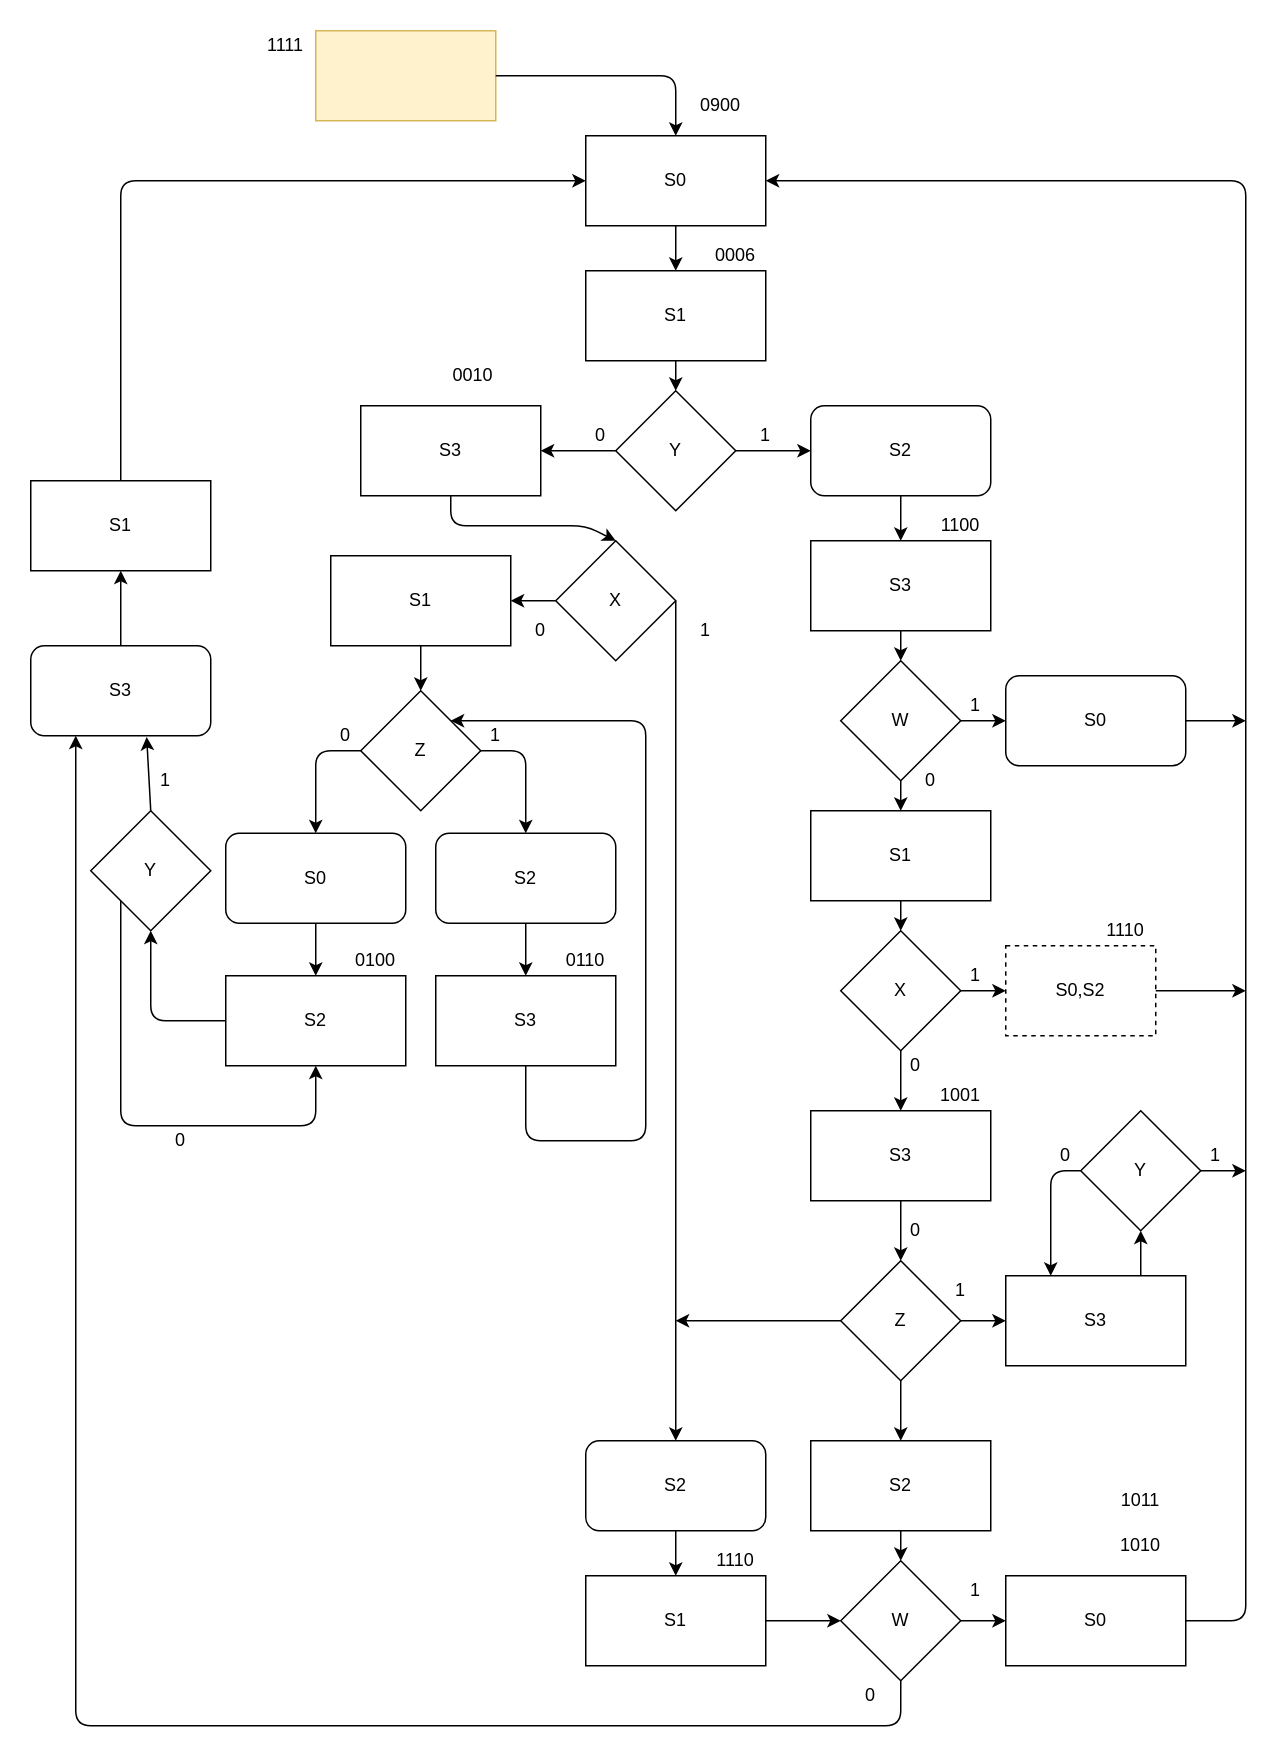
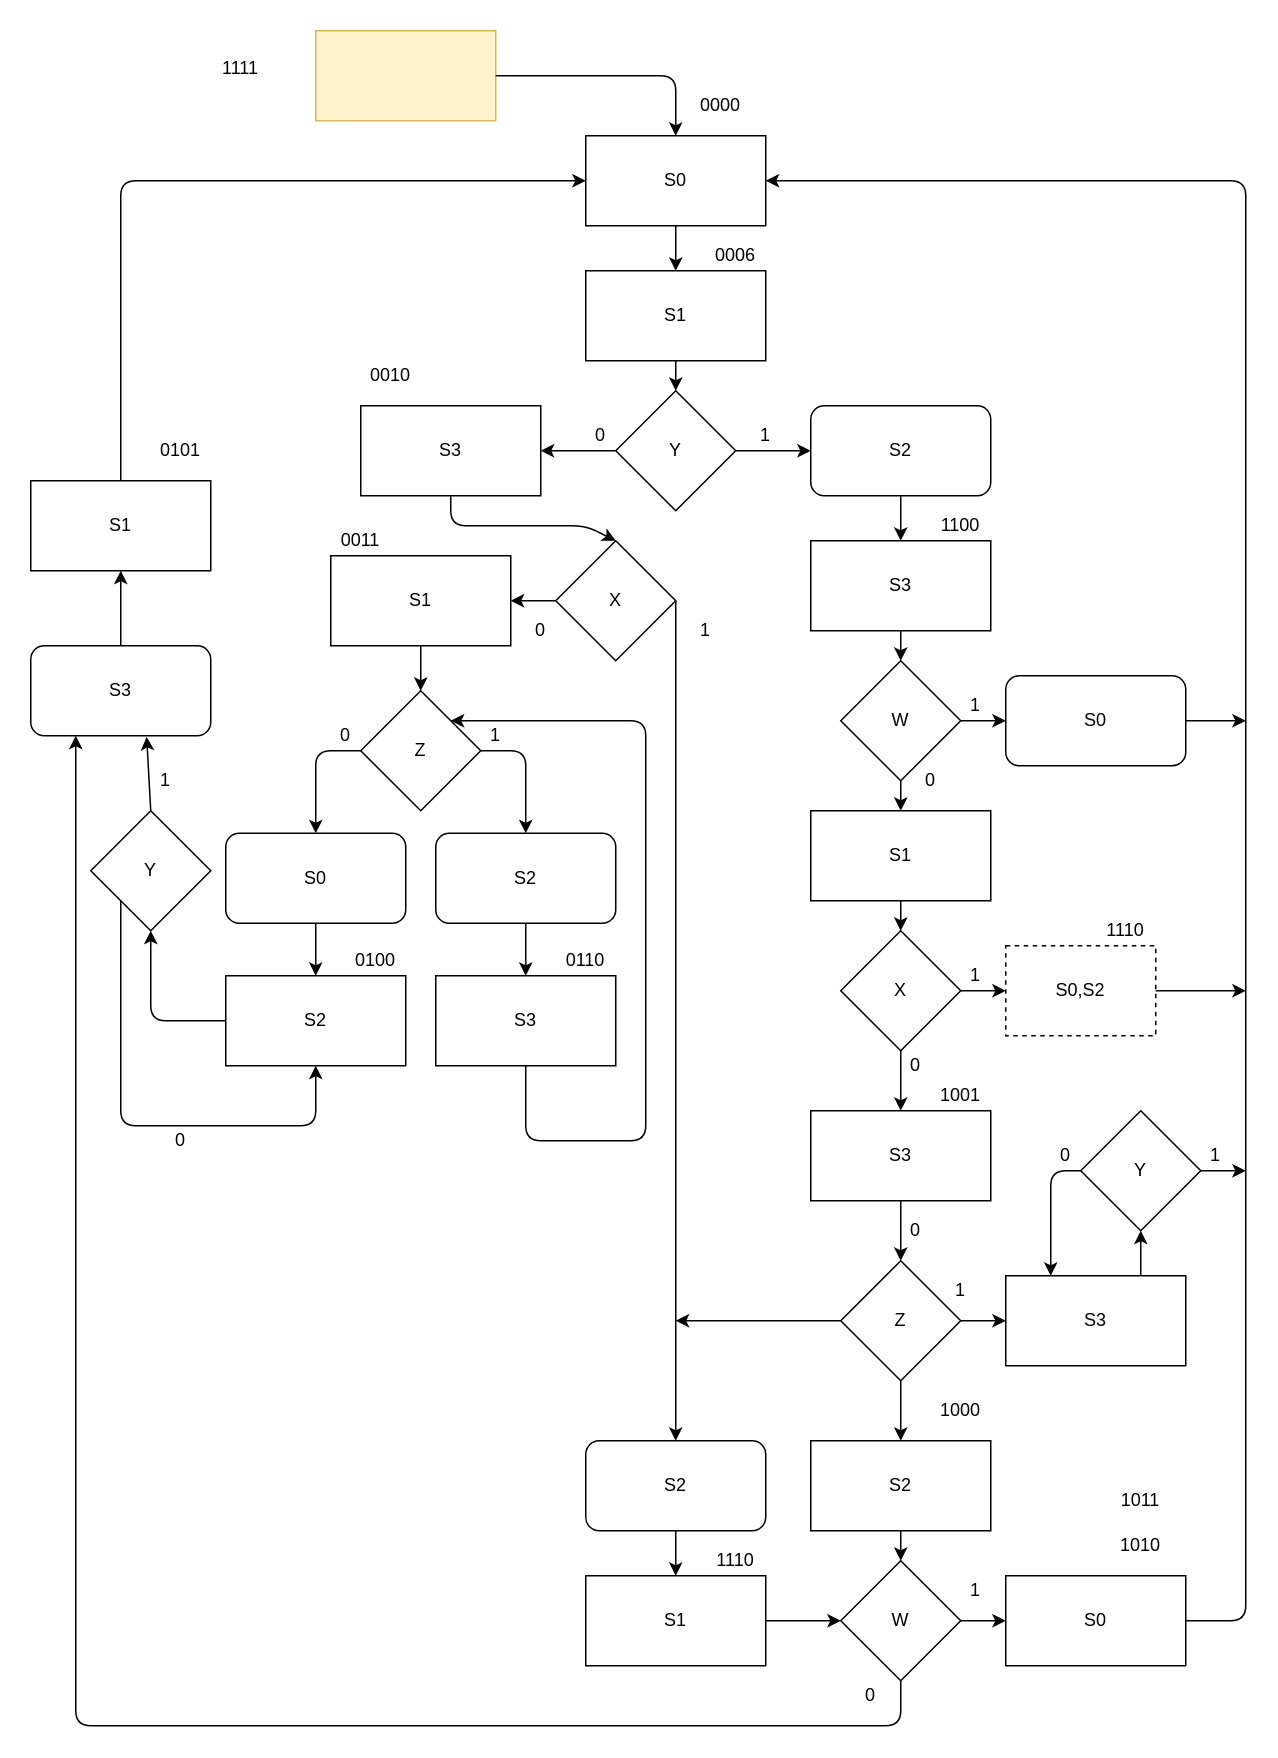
- <mxCell id="74" value="1111" style="text;html=1;strokeColor=none;fillColor=none;align=center;verticalAlign=middle;whiteSpace=wrap;rounded=0;" vertex="1" parent="1"><mxGeometry x="170" y="20" width="40" height="20" as="geometry" /></mxCell>
+ <mxCell id="74" value="1111" style="text;html=1;strokeColor=none;fillColor=none;align=center;verticalAlign=middle;whiteSpace=wrap;rounded=0;" vertex="1" parent="1"><mxGeometry x="140" y="35" width="40" height="20" as="geometry" /></mxCell>
- <mxCell id="76" value="0900" style="text;html=1;strokeColor=none;fillColor=none;align=center;verticalAlign=middle;whiteSpace=wrap;rounded=0;" vertex="1" parent="1"><mxGeometry x="460" y="60" width="40" height="20" as="geometry" /></mxCell>
+ <mxCell id="76" value="0000" style="text;html=1;strokeColor=none;fillColor=none;align=center;verticalAlign=middle;whiteSpace=wrap;rounded=0;" vertex="1" parent="1"><mxGeometry x="460" y="60" width="40" height="20" as="geometry" /></mxCell>
- <mxCell id="78" value="0010" style="text;html=1;strokeColor=none;fillColor=none;align=center;verticalAlign=middle;whiteSpace=wrap;rounded=0;" vertex="1" parent="1"><mxGeometry x="295" y="240" width="40" height="20" as="geometry" /></mxCell>
+ <mxCell id="78" value="0010" style="text;html=1;strokeColor=none;fillColor=none;align=center;verticalAlign=middle;whiteSpace=wrap;rounded=0;" vertex="1" parent="1"><mxGeometry x="240" y="240" width="40" height="20" as="geometry" /></mxCell>
+ <mxCell id="75" value="0101" style="text;html=1;strokeColor=none;fillColor=none;align=center;verticalAlign=middle;whiteSpace=wrap;rounded=0;" vertex="1" parent="1"><mxGeometry x="100" y="290" width="40" height="20" as="geometry" /></mxCell>
+ <mxCell id="80" value="0011" style="text;html=1;strokeColor=none;fillColor=none;align=center;verticalAlign=middle;whiteSpace=wrap;rounded=0;" vertex="1" parent="1"><mxGeometry x="220" y="350" width="40" height="20" as="geometry" /></mxCell>
+ <mxCell id="87" value="1000" style="text;html=1;strokeColor=none;fillColor=none;align=center;verticalAlign=middle;whiteSpace=wrap;rounded=0;" vertex="1" parent="1"><mxGeometry x="620" y="930" width="40" height="20" as="geometry" /></mxCell>
